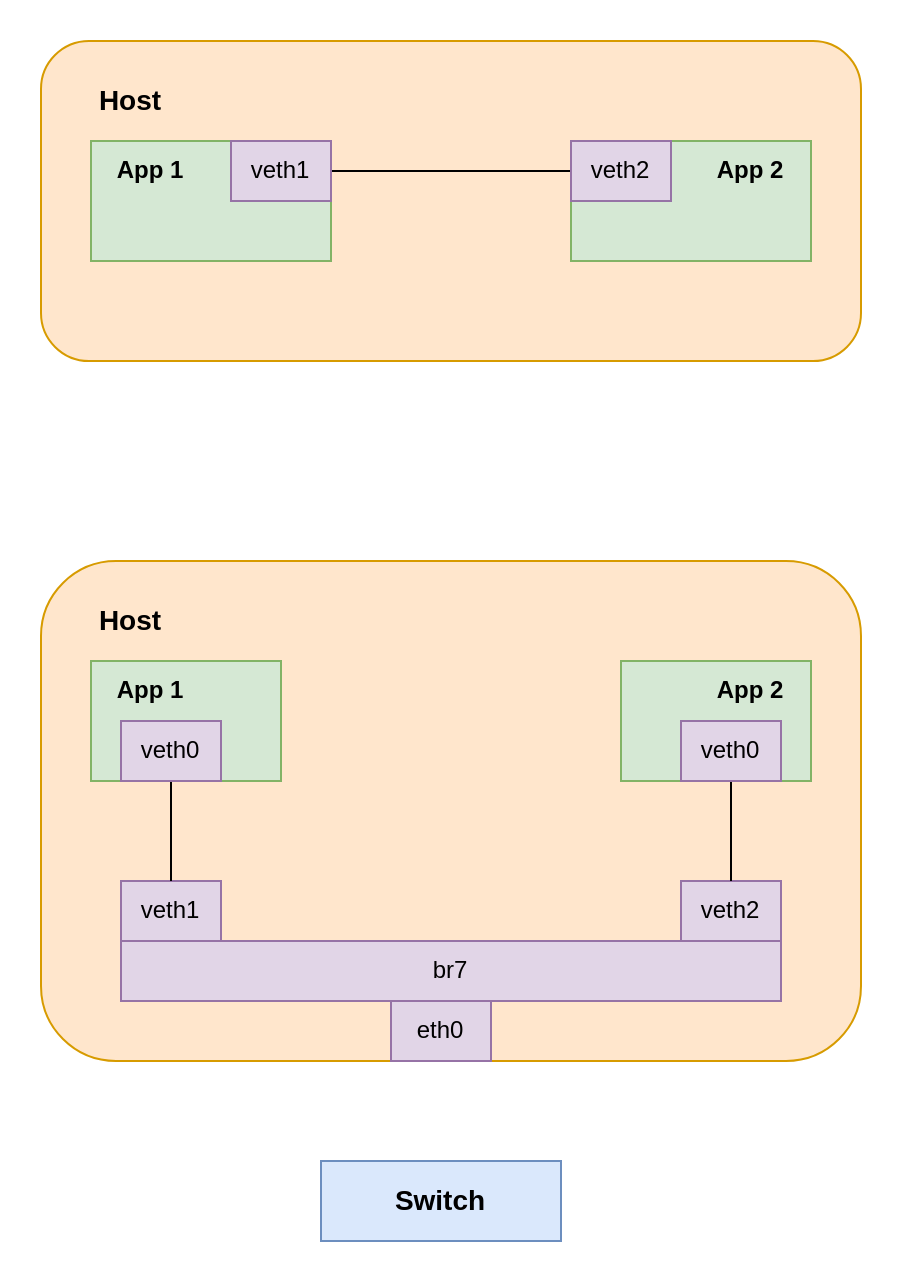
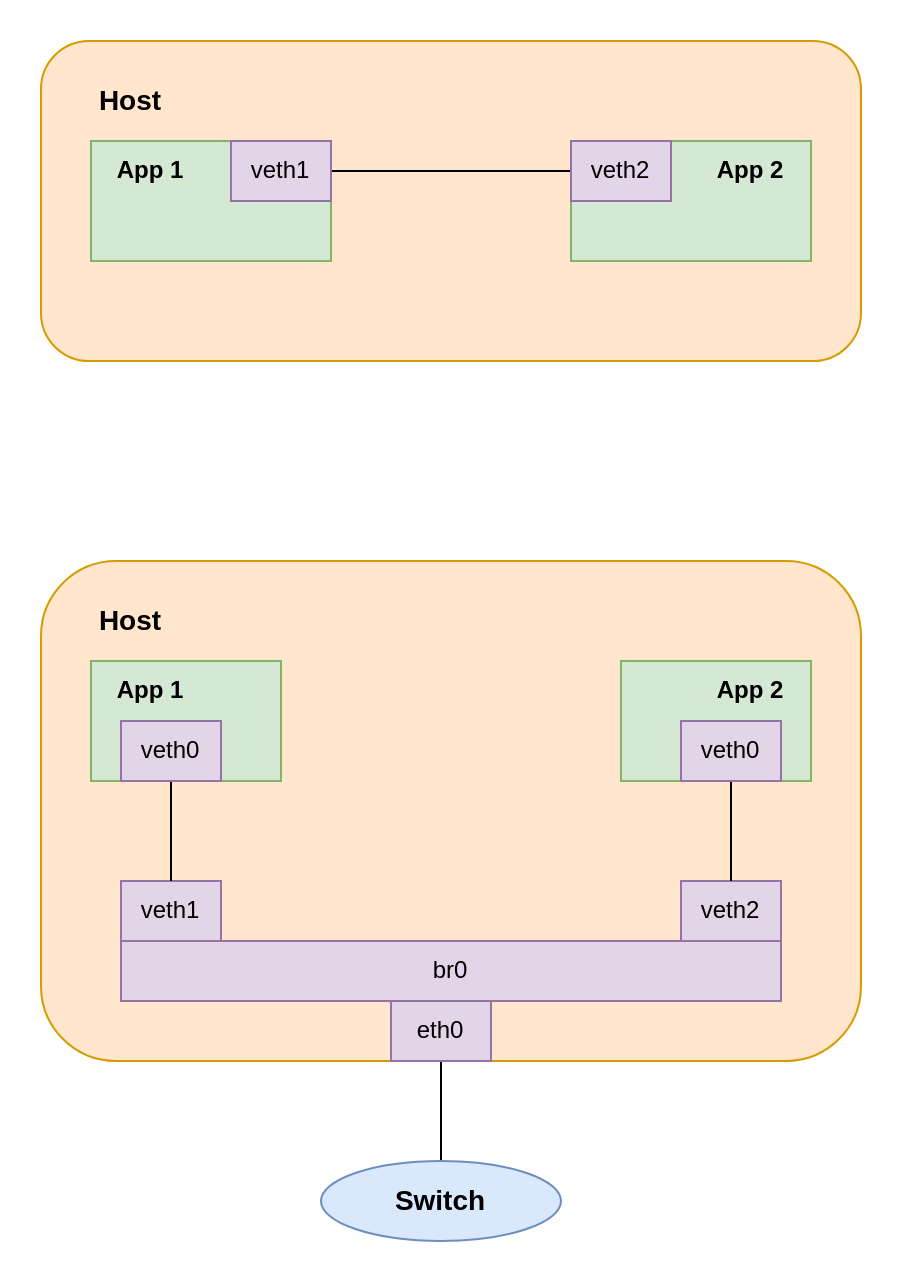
- <mxCell id="14" value="br7" style="rounded=0;whiteSpace=wrap;html=1;fillColor=#e1d5e7;strokeColor=#9673a6;" parent="1" vertex="1"><mxGeometry x="60" y="470" width="330" height="30" as="geometry" /></mxCell>
+ <mxCell id="14" value="br0" style="rounded=0;whiteSpace=wrap;html=1;fillColor=#e1d5e7;strokeColor=#9673a6;" parent="1" vertex="1"><mxGeometry x="60" y="470" width="330" height="30" as="geometry" /></mxCell>
+ <mxCell id="15" value="" style="edgeStyle=orthogonalEdgeStyle;rounded=0;orthogonalLoop=1;jettySize=auto;html=1;endArrow=none;endFill=0;" parent="1" source="16" target="26" edge="1"><mxGeometry relative="1" as="geometry" /></mxCell>
- <mxCell id="26" value="Switch" style="rounded=0;whiteSpace=wrap;html=1;fillColor=#dae8fc;strokeColor=#6c8ebf;fontStyle=1;fontSize=14;" parent="1" vertex="1"><mxGeometry x="160" y="580" width="120" height="40" as="geometry" /></mxCell>
+ <mxCell id="26" value="Switch" style="ellipse;whiteSpace=wrap;html=1;fillColor=#dae8fc;strokeColor=#6c8ebf;fontStyle=1;fontSize=14;" parent="1" vertex="1"><mxGeometry x="160" y="580" width="120" height="40" as="geometry" /></mxCell>
